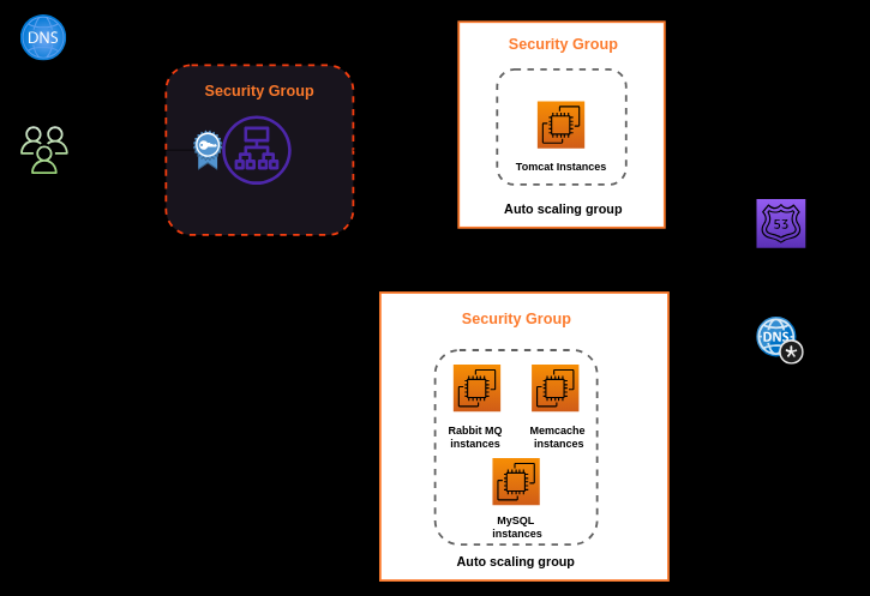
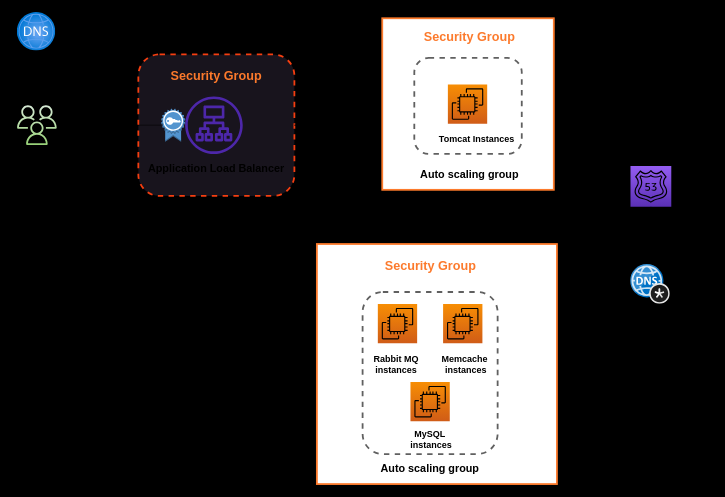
- <mxCell id="37" value="&lt;font style=&quot;font-size: 15px;&quot;&gt;Tomcat Instances&lt;/font&gt;" style="text;html=1;strokeColor=none;fillColor=none;align=center;verticalAlign=middle;whiteSpace=wrap;rounded=0;fontStyle=1" vertex="1" parent="1"><mxGeometry x="708.18" y="216" width="142.32" height="30" as="geometry" /></mxCell>
+ <mxCell id="37" value="&lt;font style=&quot;font-size: 15px;&quot;&gt;Tomcat Instances&lt;/font&gt;" style="text;html=1;strokeColor=none;fillColor=none;align=center;verticalAlign=middle;whiteSpace=wrap;rounded=0;fontStyle=1" vertex="1" parent="1"><mxGeometry x="723.18" y="216" width="142.32" height="30" as="geometry" /></mxCell>
+ <mxCell id="21" value="&lt;font style=&quot;font-size: 18px;&quot;&gt;&lt;b&gt;&lt;font style=&quot;font-size: 18px;&quot;&gt;Application Load Balancer&lt;/font&gt;&lt;/b&gt;&lt;/font&gt;" style="text;html=1;strokeColor=none;fillColor=none;align=center;verticalAlign=middle;whiteSpace=wrap;rounded=0;" vertex="1" parent="1"><mxGeometry x="245.01" y="266" width="230" height="30" as="geometry" /></mxCell>
